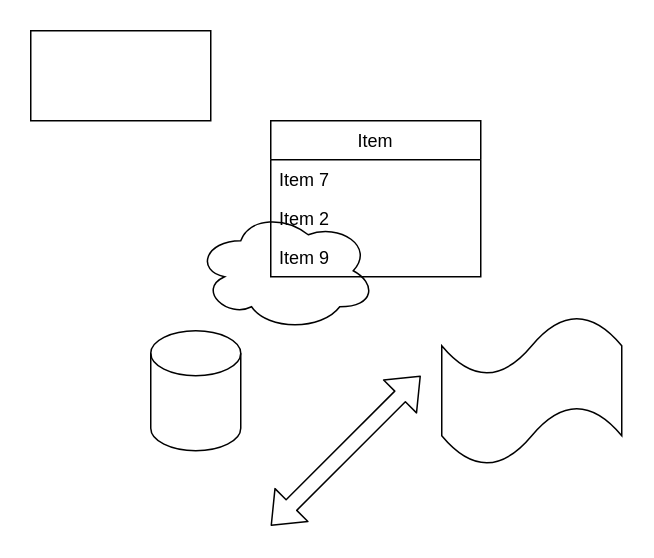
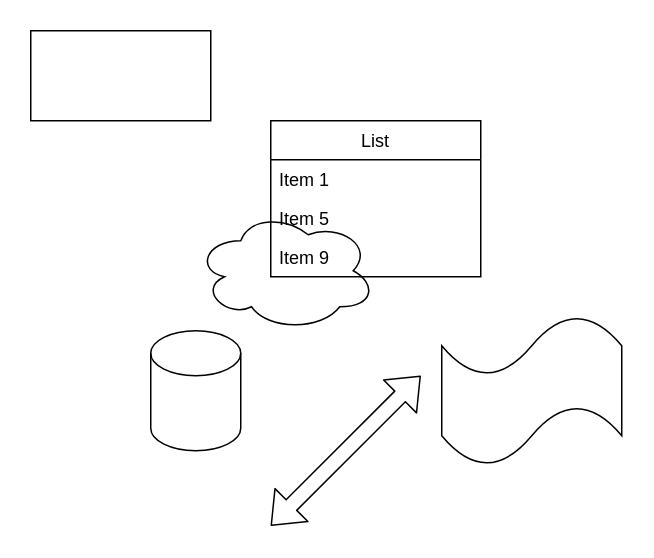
- <mxCell id="7" value="Item" style="swimlane;fontStyle=0;childLayout=stackLayout;horizontal=1;startSize=26;horizontalStack=0;resizeParent=1;resizeParentMax=0;resizeLast=0;collapsible=1;marginBottom=0;" vertex="1" parent="1"><mxGeometry x="180" y="80" width="140" height="104" as="geometry" /></mxCell>
+ <mxCell id="7" value="List" style="swimlane;fontStyle=0;childLayout=stackLayout;horizontal=1;startSize=26;horizontalStack=0;resizeParent=1;resizeParentMax=0;resizeLast=0;collapsible=1;marginBottom=0;" vertex="1" parent="1"><mxGeometry x="180" y="80" width="140" height="104" as="geometry" /></mxCell>
- <mxCell id="8" value="Item 7" style="text;strokeColor=none;fillColor=none;align=left;verticalAlign=top;spacingLeft=4;spacingRight=4;overflow=hidden;rotatable=0;points=[[0,0.5],[1,0.5]];portConstraint=eastwest;" vertex="1" parent="7"><mxGeometry y="26" width="140" height="26" as="geometry" /></mxCell>
+ <mxCell id="8" value="Item 1" style="text;strokeColor=none;fillColor=none;align=left;verticalAlign=top;spacingLeft=4;spacingRight=4;overflow=hidden;rotatable=0;points=[[0,0.5],[1,0.5]];portConstraint=eastwest;" vertex="1" parent="7"><mxGeometry y="26" width="140" height="26" as="geometry" /></mxCell>
- <mxCell id="9" value="Item 2" style="text;strokeColor=none;fillColor=none;align=left;verticalAlign=top;spacingLeft=4;spacingRight=4;overflow=hidden;rotatable=0;points=[[0,0.5],[1,0.5]];portConstraint=eastwest;" vertex="1" parent="7"><mxGeometry y="52" width="140" height="26" as="geometry" /></mxCell>
+ <mxCell id="9" value="Item 5" style="text;strokeColor=none;fillColor=none;align=left;verticalAlign=top;spacingLeft=4;spacingRight=4;overflow=hidden;rotatable=0;points=[[0,0.5],[1,0.5]];portConstraint=eastwest;" vertex="1" parent="7"><mxGeometry y="52" width="140" height="26" as="geometry" /></mxCell>
